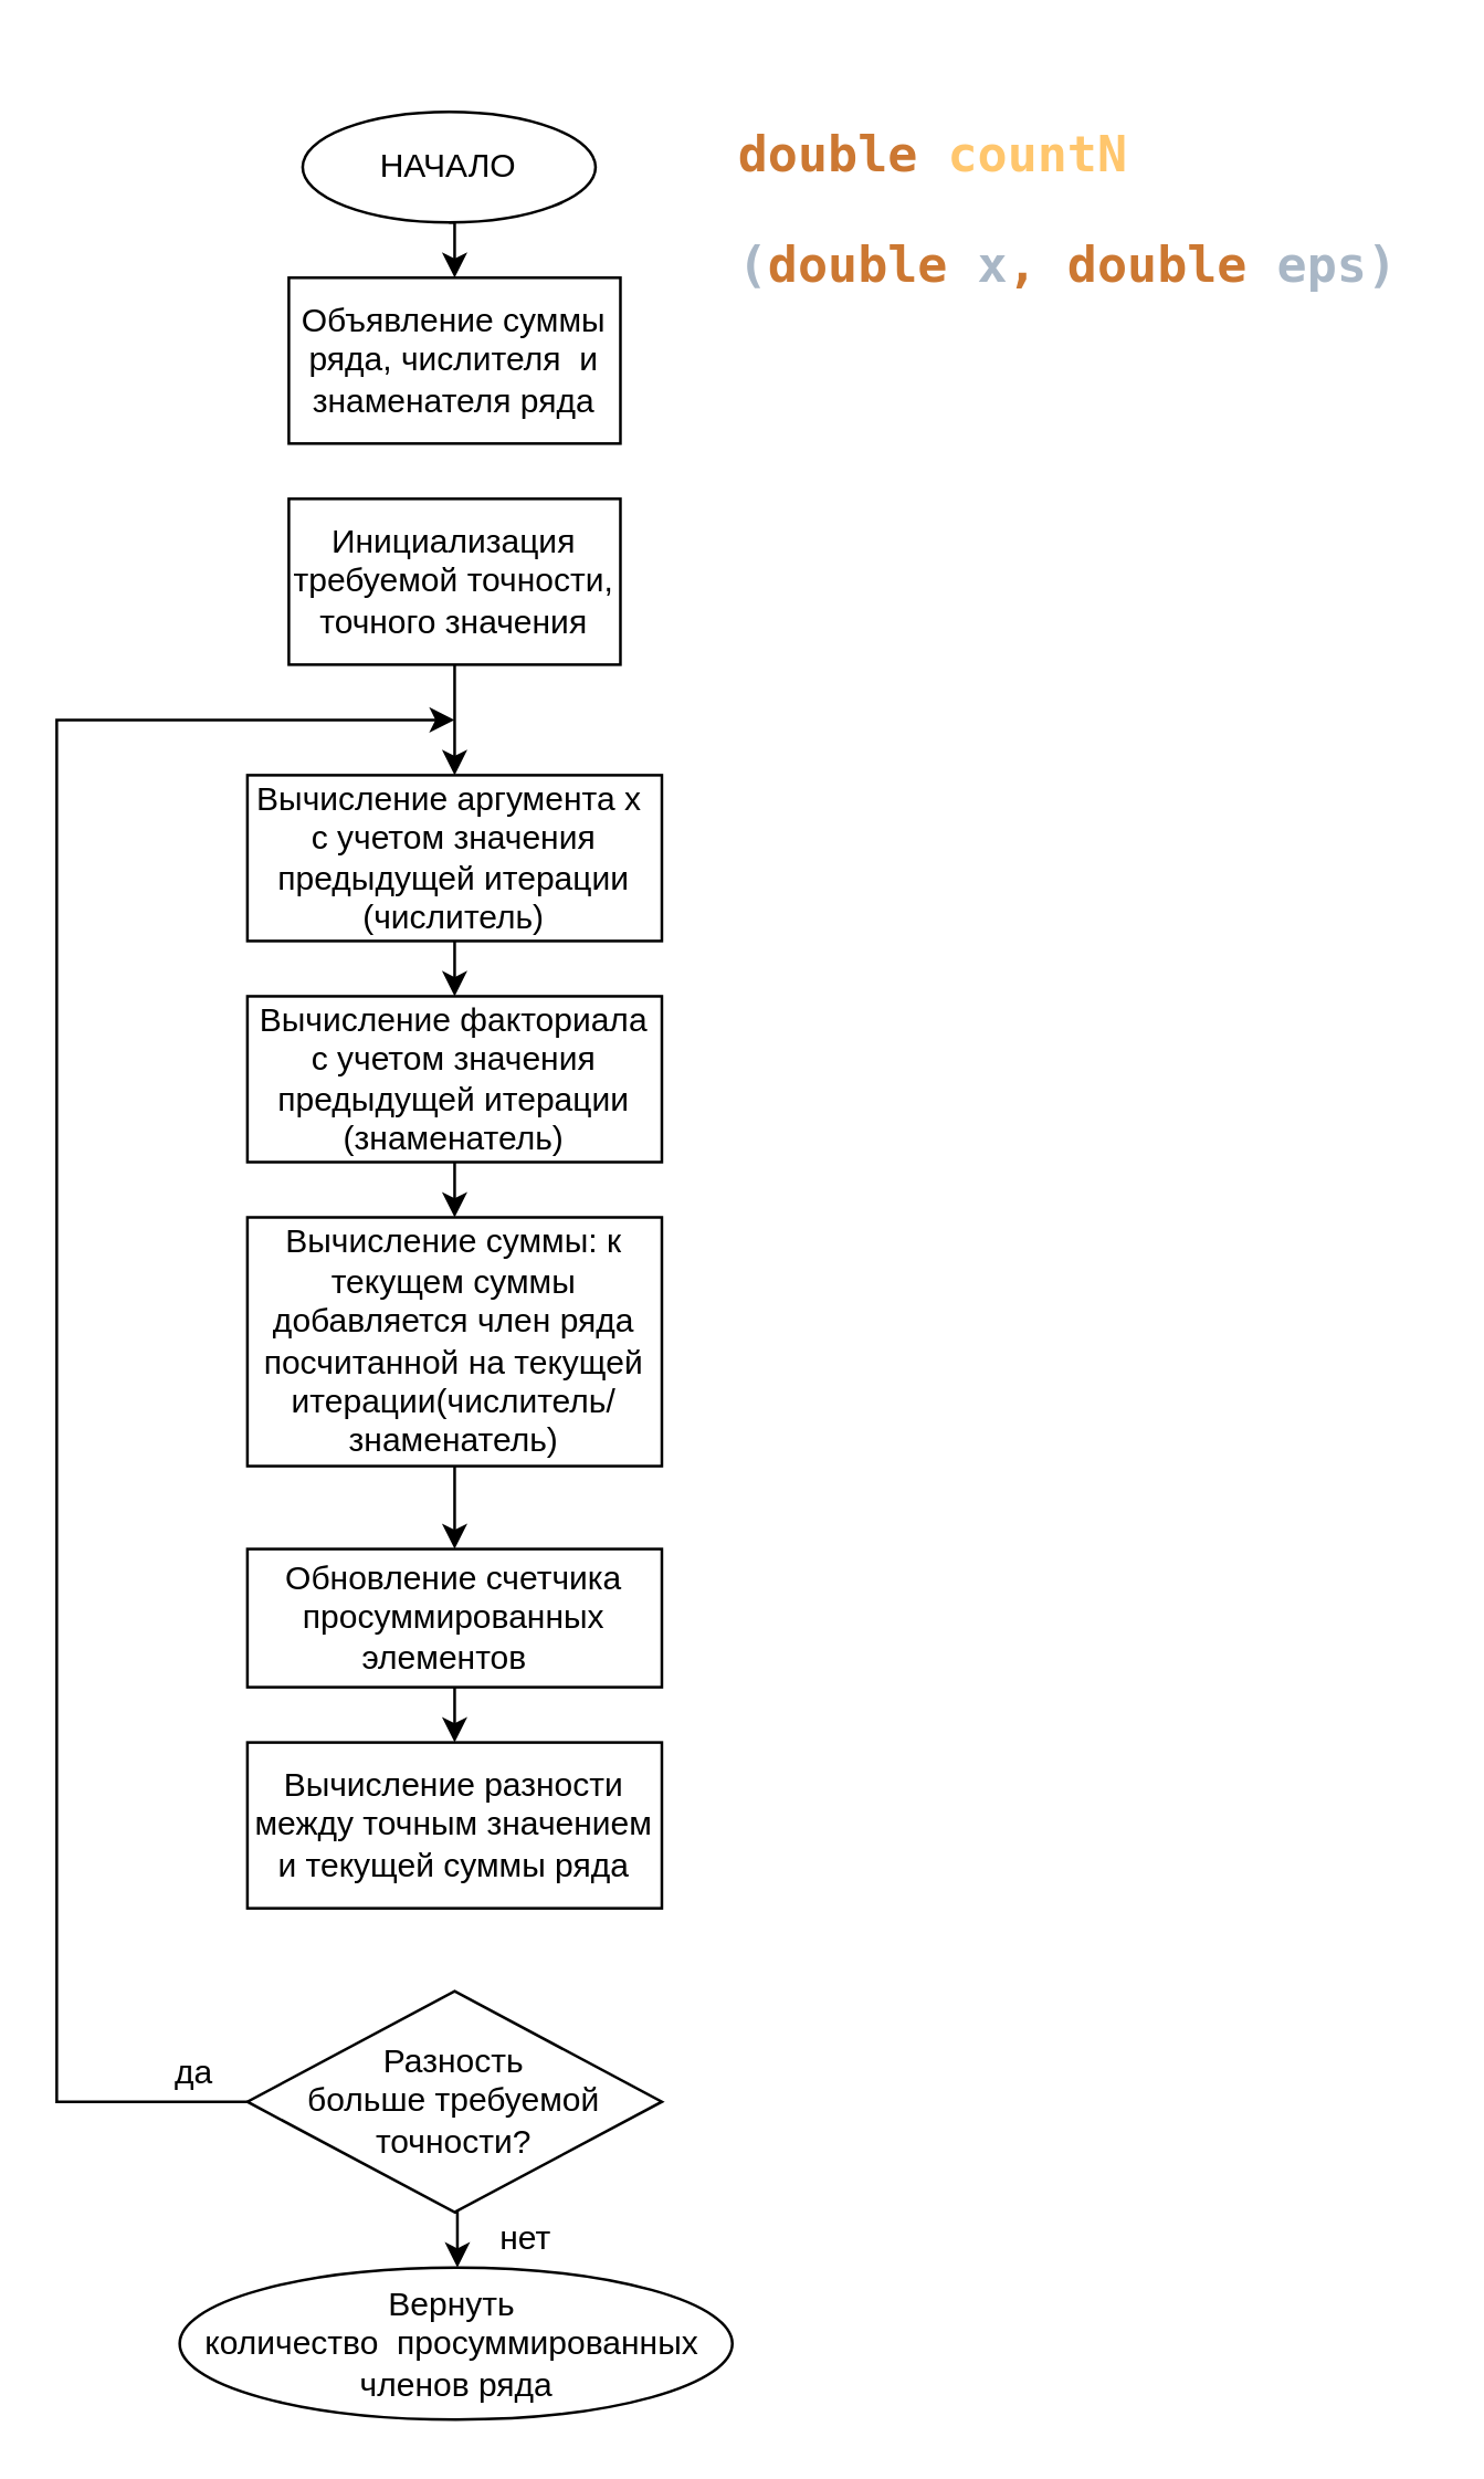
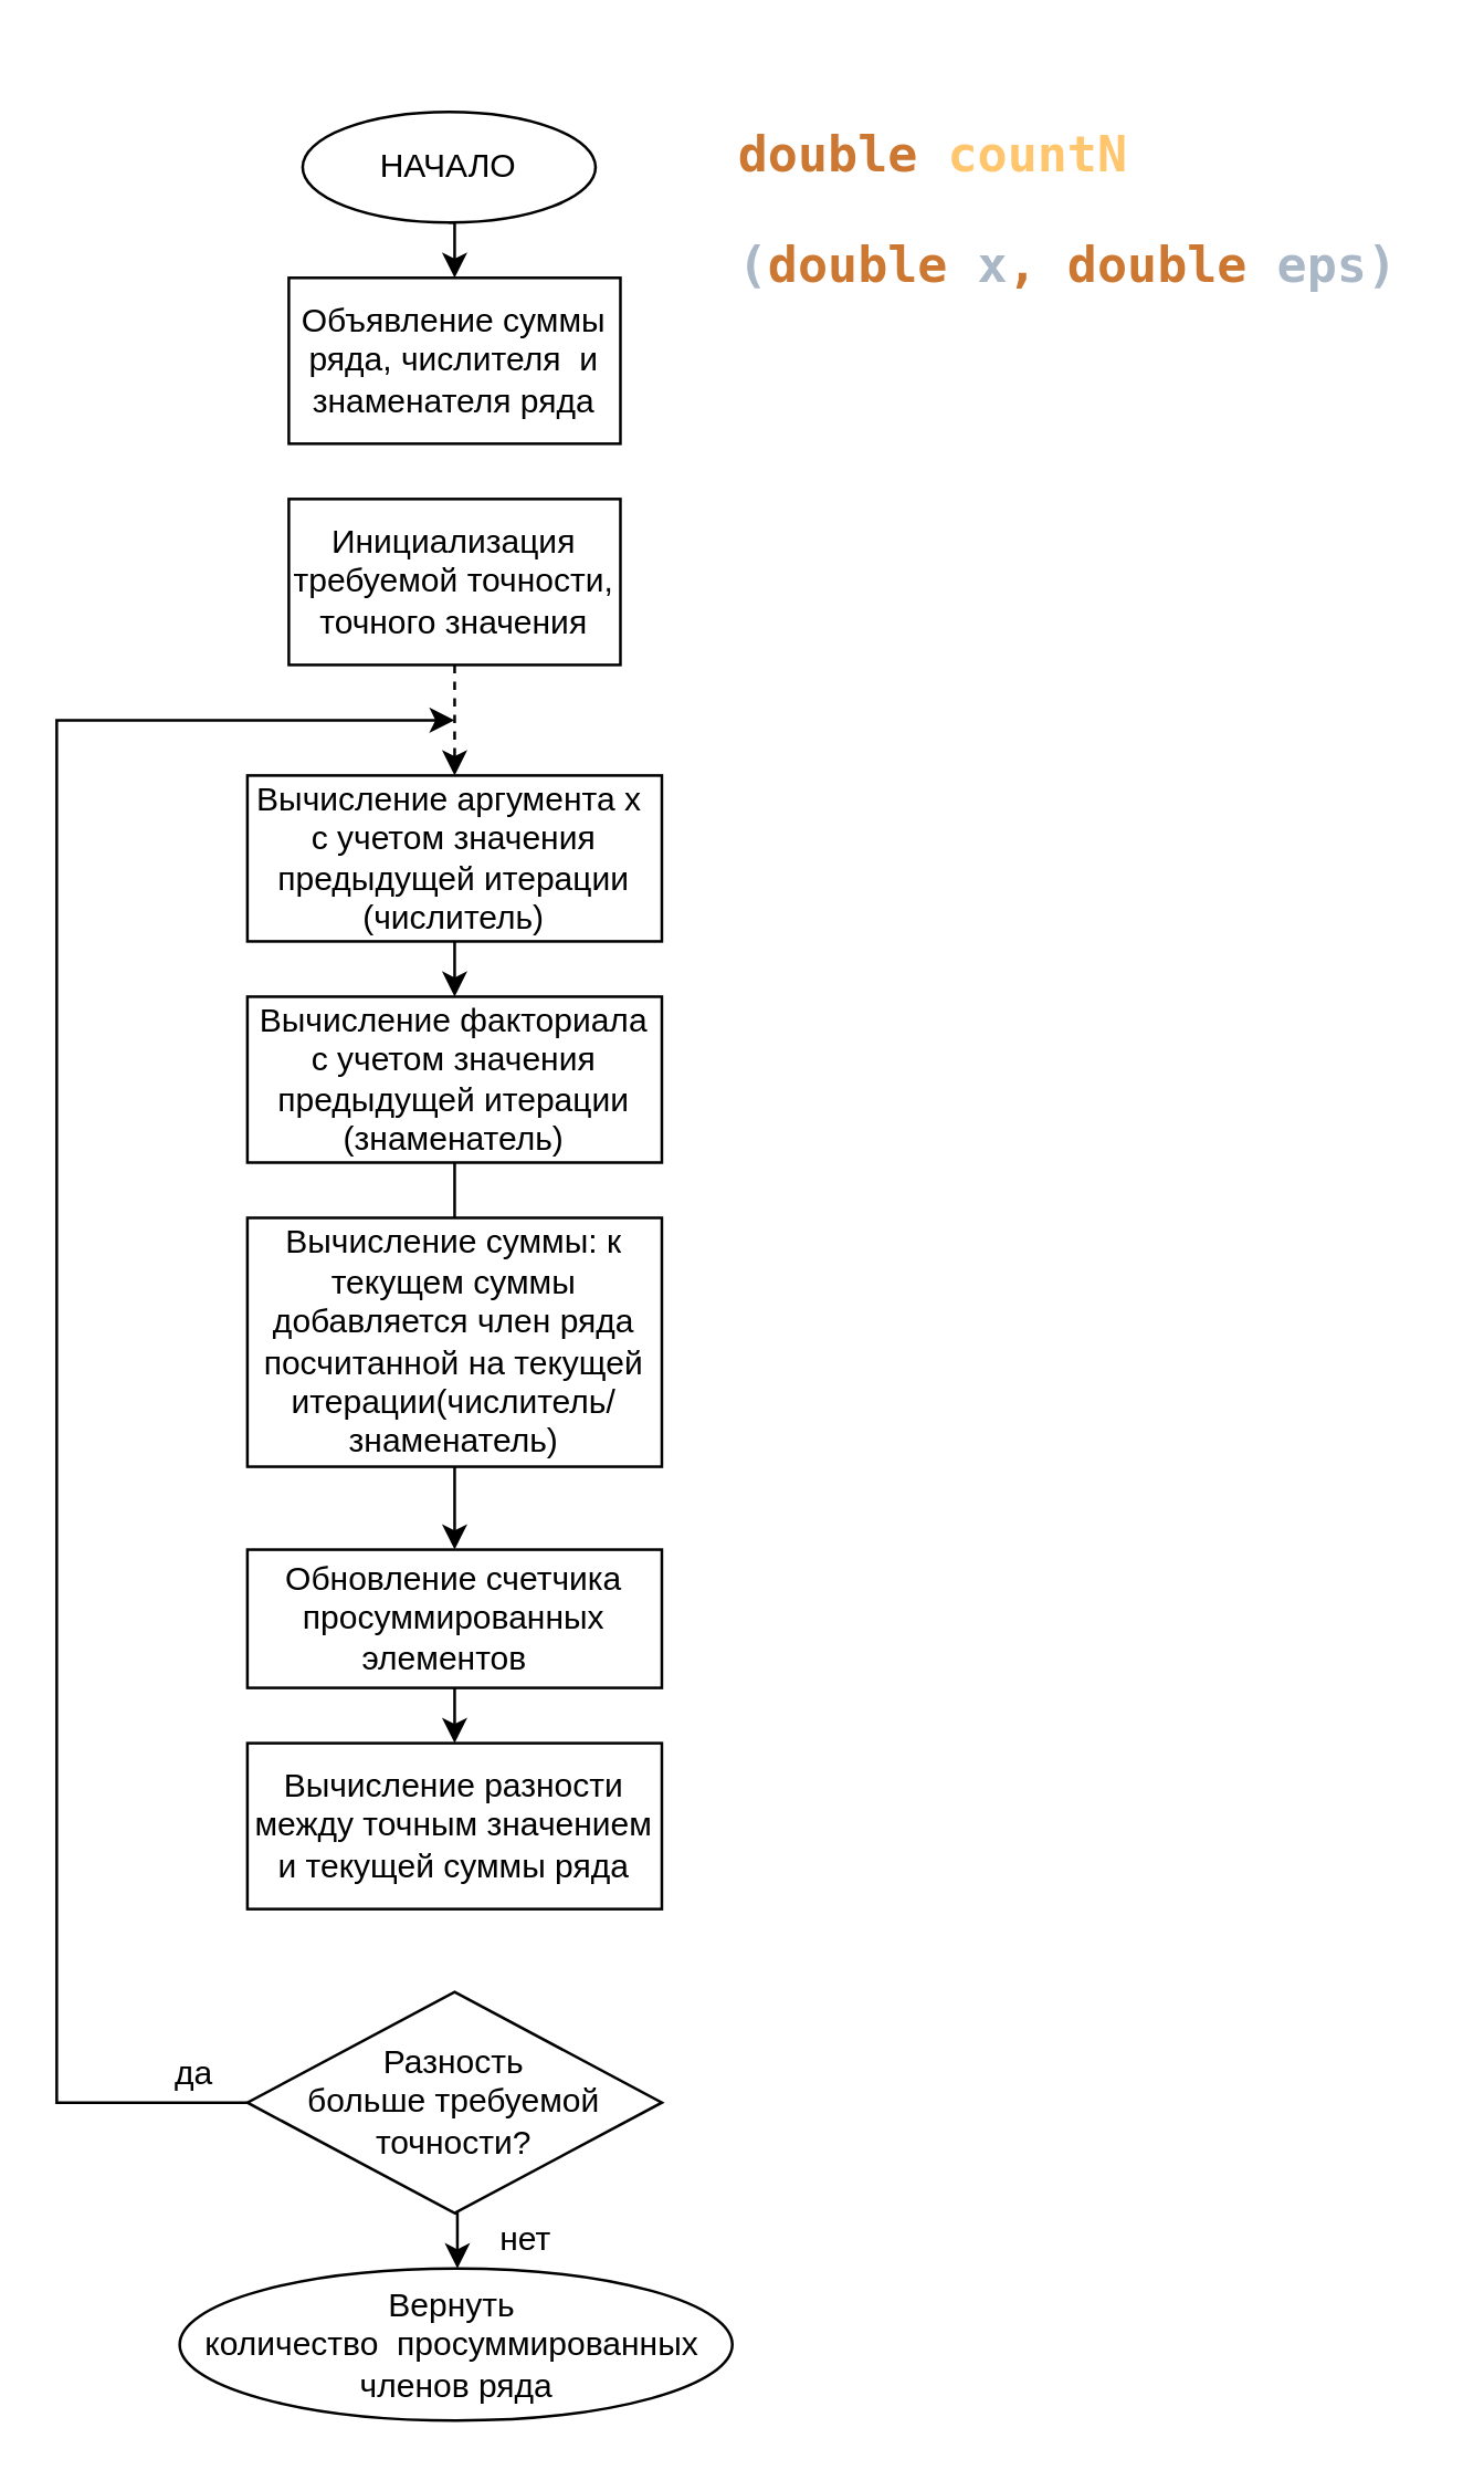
- <mxCell id="5" style="edgeStyle=orthogonalEdgeStyle;rounded=0;orthogonalLoop=1;jettySize=auto;html=1;exitX=0.5;exitY=1;exitDx=0;exitDy=0;entryX=0.5;entryY=0;entryDx=0;entryDy=0;" parent="1" source="6" target="12" edge="1"><mxGeometry relative="1" as="geometry" /></mxCell>
+ <mxCell id="5" style="edgeStyle=orthogonalEdgeStyle;rounded=0;orthogonalLoop=1;jettySize=auto;html=1;exitX=0.5;exitY=1;exitDx=0;exitDy=0;entryX=0.5;entryY=0;entryDx=0;entryDy=0;dashed=1;" parent="1" source="6" target="12" edge="1"><mxGeometry relative="1" as="geometry" /></mxCell>
- <mxCell id="14" style="edgeStyle=orthogonalEdgeStyle;rounded=0;orthogonalLoop=1;jettySize=auto;html=1;exitX=0.5;exitY=1;exitDx=0;exitDy=0;entryX=0.5;entryY=0;entryDx=0;entryDy=0;" parent="1" source="13" target="16" edge="1"><mxGeometry relative="1" as="geometry"><mxPoint x="165" y="500" as="sourcePoint" /></mxGeometry></mxCell>
+ <mxCell id="14" style="edgeStyle=orthogonalEdgeStyle;rounded=0;orthogonalLoop=1;jettySize=auto;html=1;exitX=0.5;exitY=1;exitDx=0;exitDy=0;entryX=0.5;entryY=0;entryDx=0;entryDy=0;endArrow=none;" parent="1" source="13" target="16" edge="1"><mxGeometry relative="1" as="geometry"><mxPoint x="165" y="500" as="sourcePoint" /></mxGeometry></mxCell>
